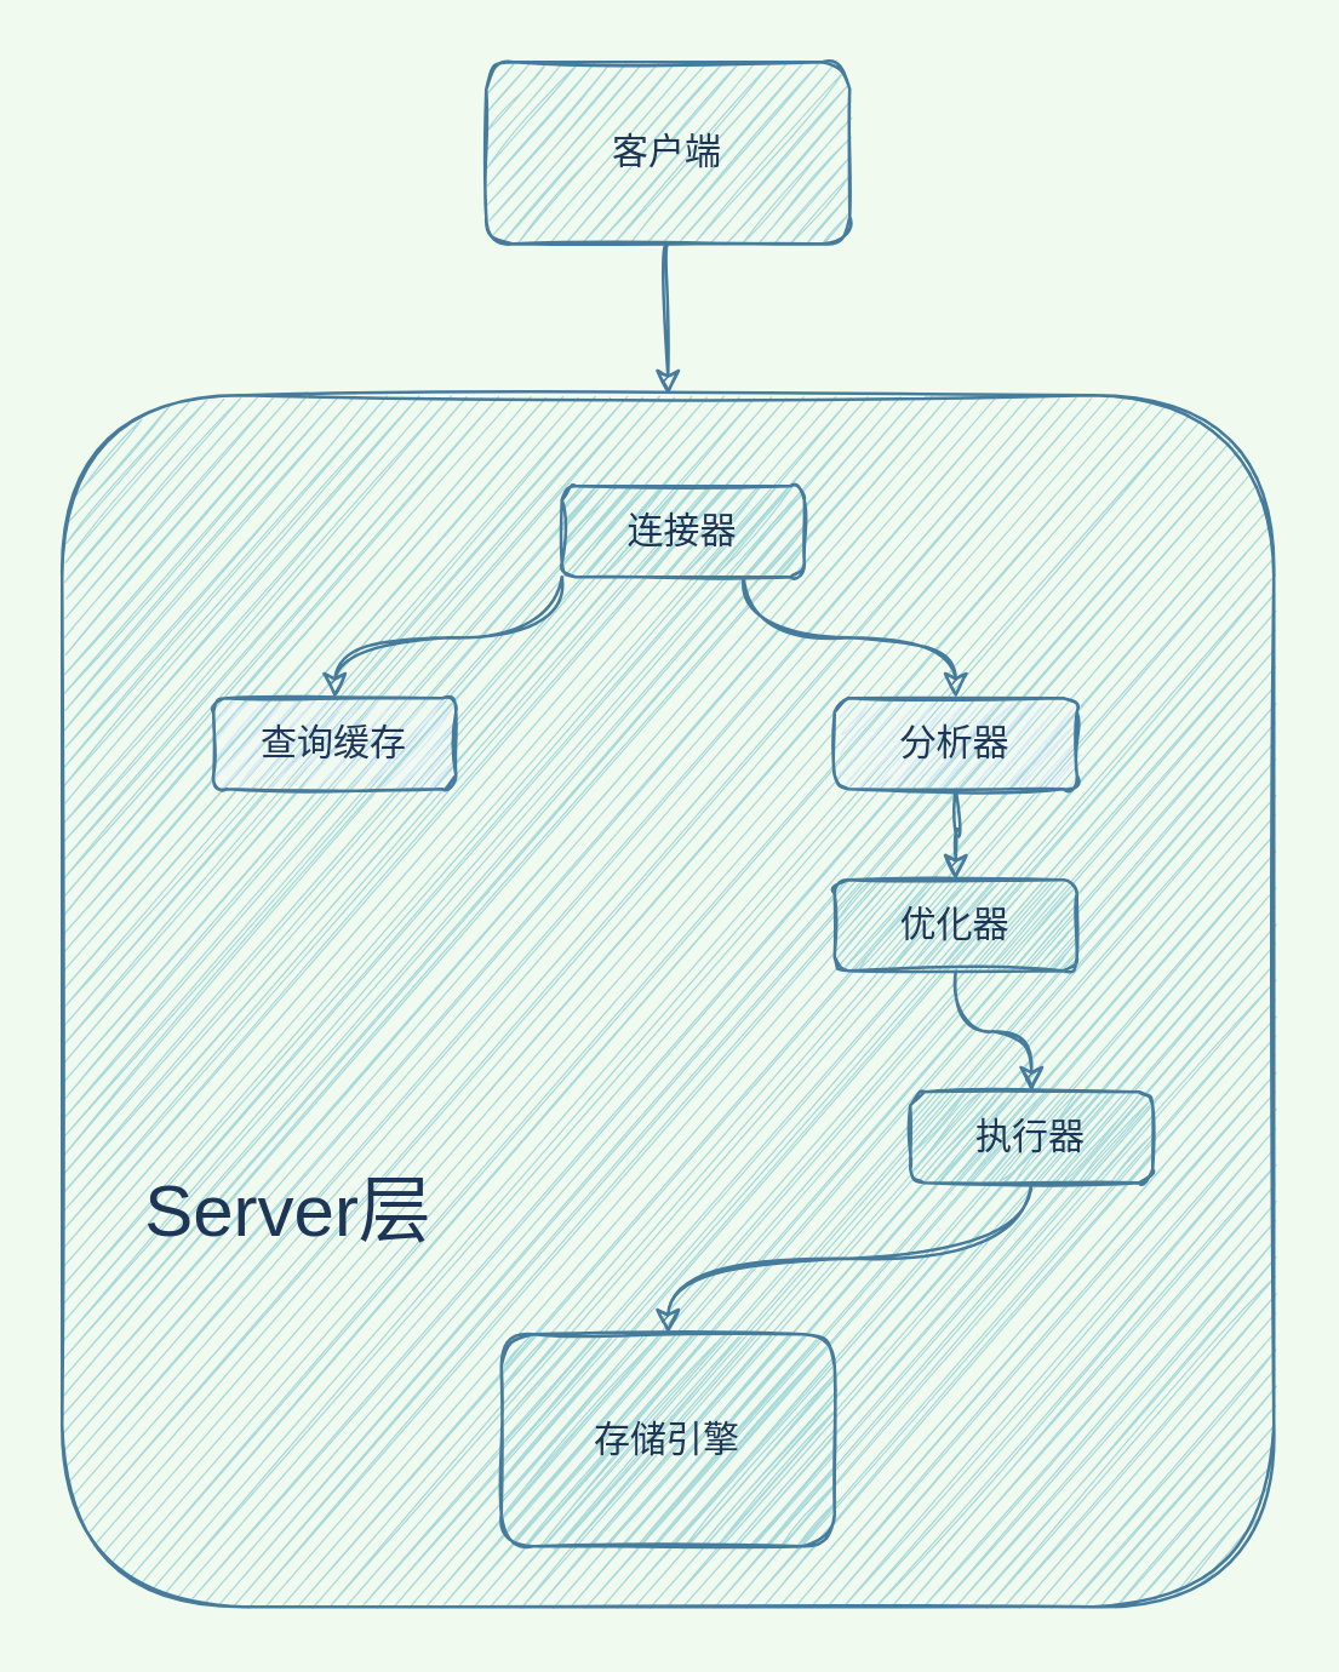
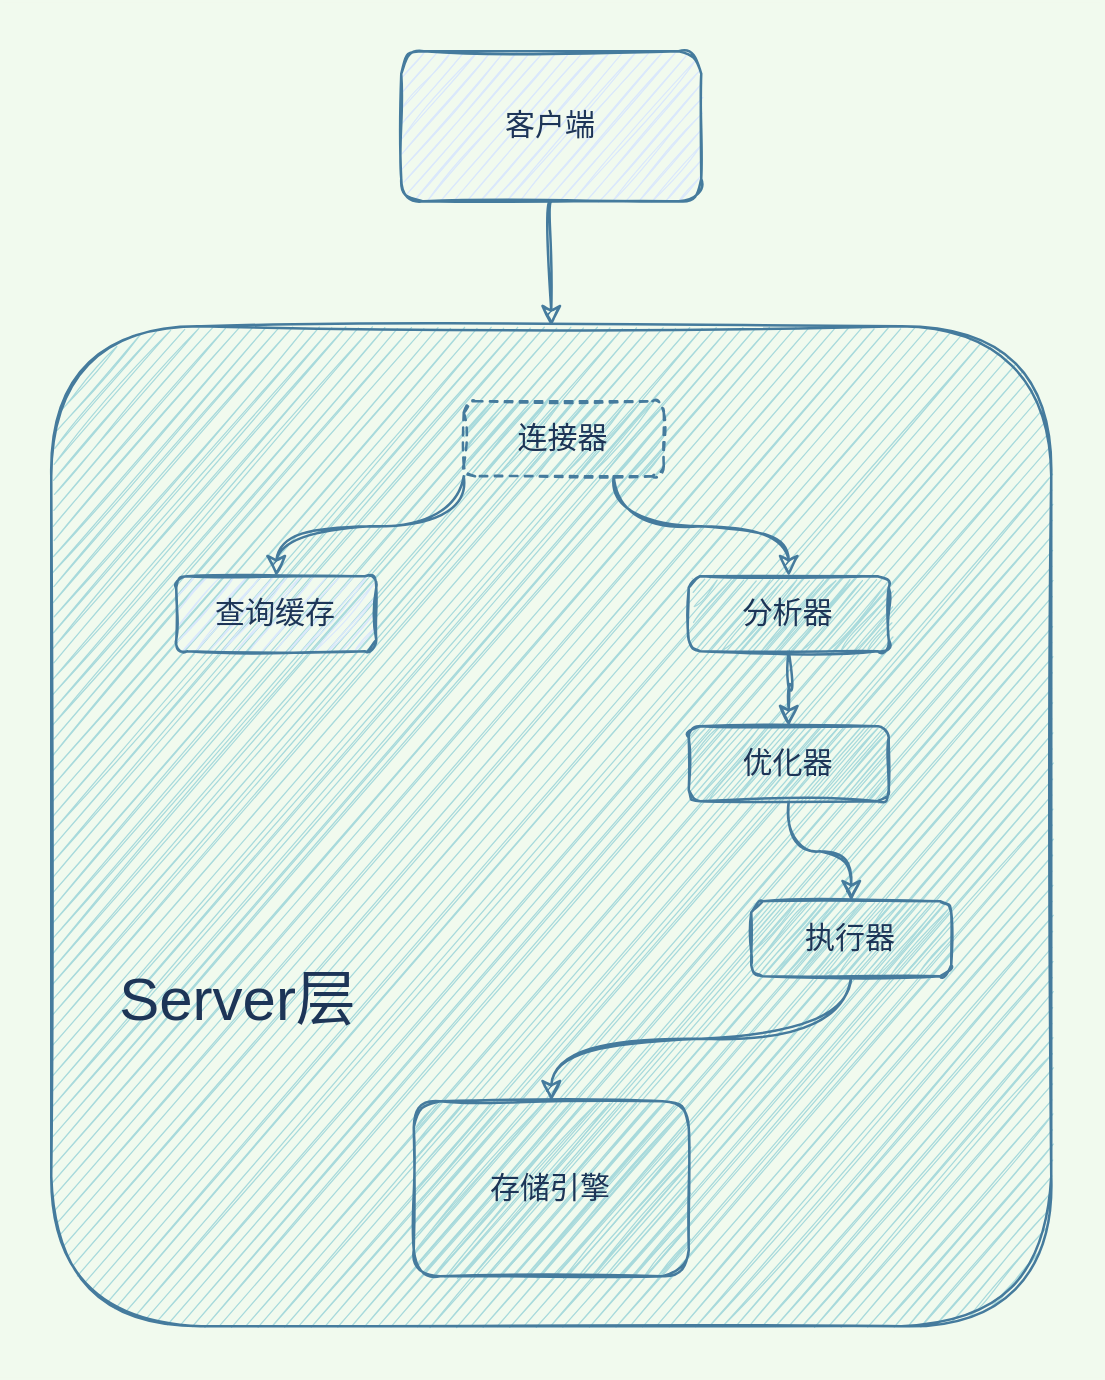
- <mxCell id="3" value="客户端" style="whiteSpace=wrap;html=1;rounded=1;sketch=1;fillColor=#A8DADC;strokeColor=#457B9D;fontColor=#1D3557;" vertex="1" parent="1"><mxGeometry x="160" y="20" width="120" height="60" as="geometry" /></mxCell>
+ <mxCell id="3" value="客户端" style="whiteSpace=wrap;html=1;rounded=1;sketch=1;fillColor=#dae8fc;strokeColor=#457B9D;fontColor=#1D3557;" vertex="1" parent="1"><mxGeometry x="160" y="20" width="120" height="60" as="geometry" /></mxCell>
- <mxCell id="8" value="连接器" style="whiteSpace=wrap;html=1;rounded=1;sketch=1;fillColor=#A8DADC;strokeColor=#457B9D;fontColor=#1D3557;" vertex="1" parent="1"><mxGeometry x="185" y="160" width="80" height="30" as="geometry" /></mxCell>
+ <mxCell id="8" value="连接器" style="whiteSpace=wrap;html=1;rounded=1;sketch=1;fillColor=#A8DADC;strokeColor=#457B9D;fontColor=#1D3557;dashed=1;" vertex="1" parent="1"><mxGeometry x="185" y="160" width="80" height="30" as="geometry" /></mxCell>
- <mxCell id="12" value="分析器" style="whiteSpace=wrap;html=1;rounded=1;sketch=1;fillColor=#dae8fc;strokeColor=#457B9D;fontColor=#1D3557;" vertex="1" parent="1"><mxGeometry x="275" y="230" width="80" height="30" as="geometry" /></mxCell>
+ <mxCell id="12" value="分析器" style="whiteSpace=wrap;html=1;rounded=1;sketch=1;fillColor=#A8DADC;strokeColor=#457B9D;fontColor=#1D3557;" vertex="1" parent="1"><mxGeometry x="275" y="230" width="80" height="30" as="geometry" /></mxCell>
